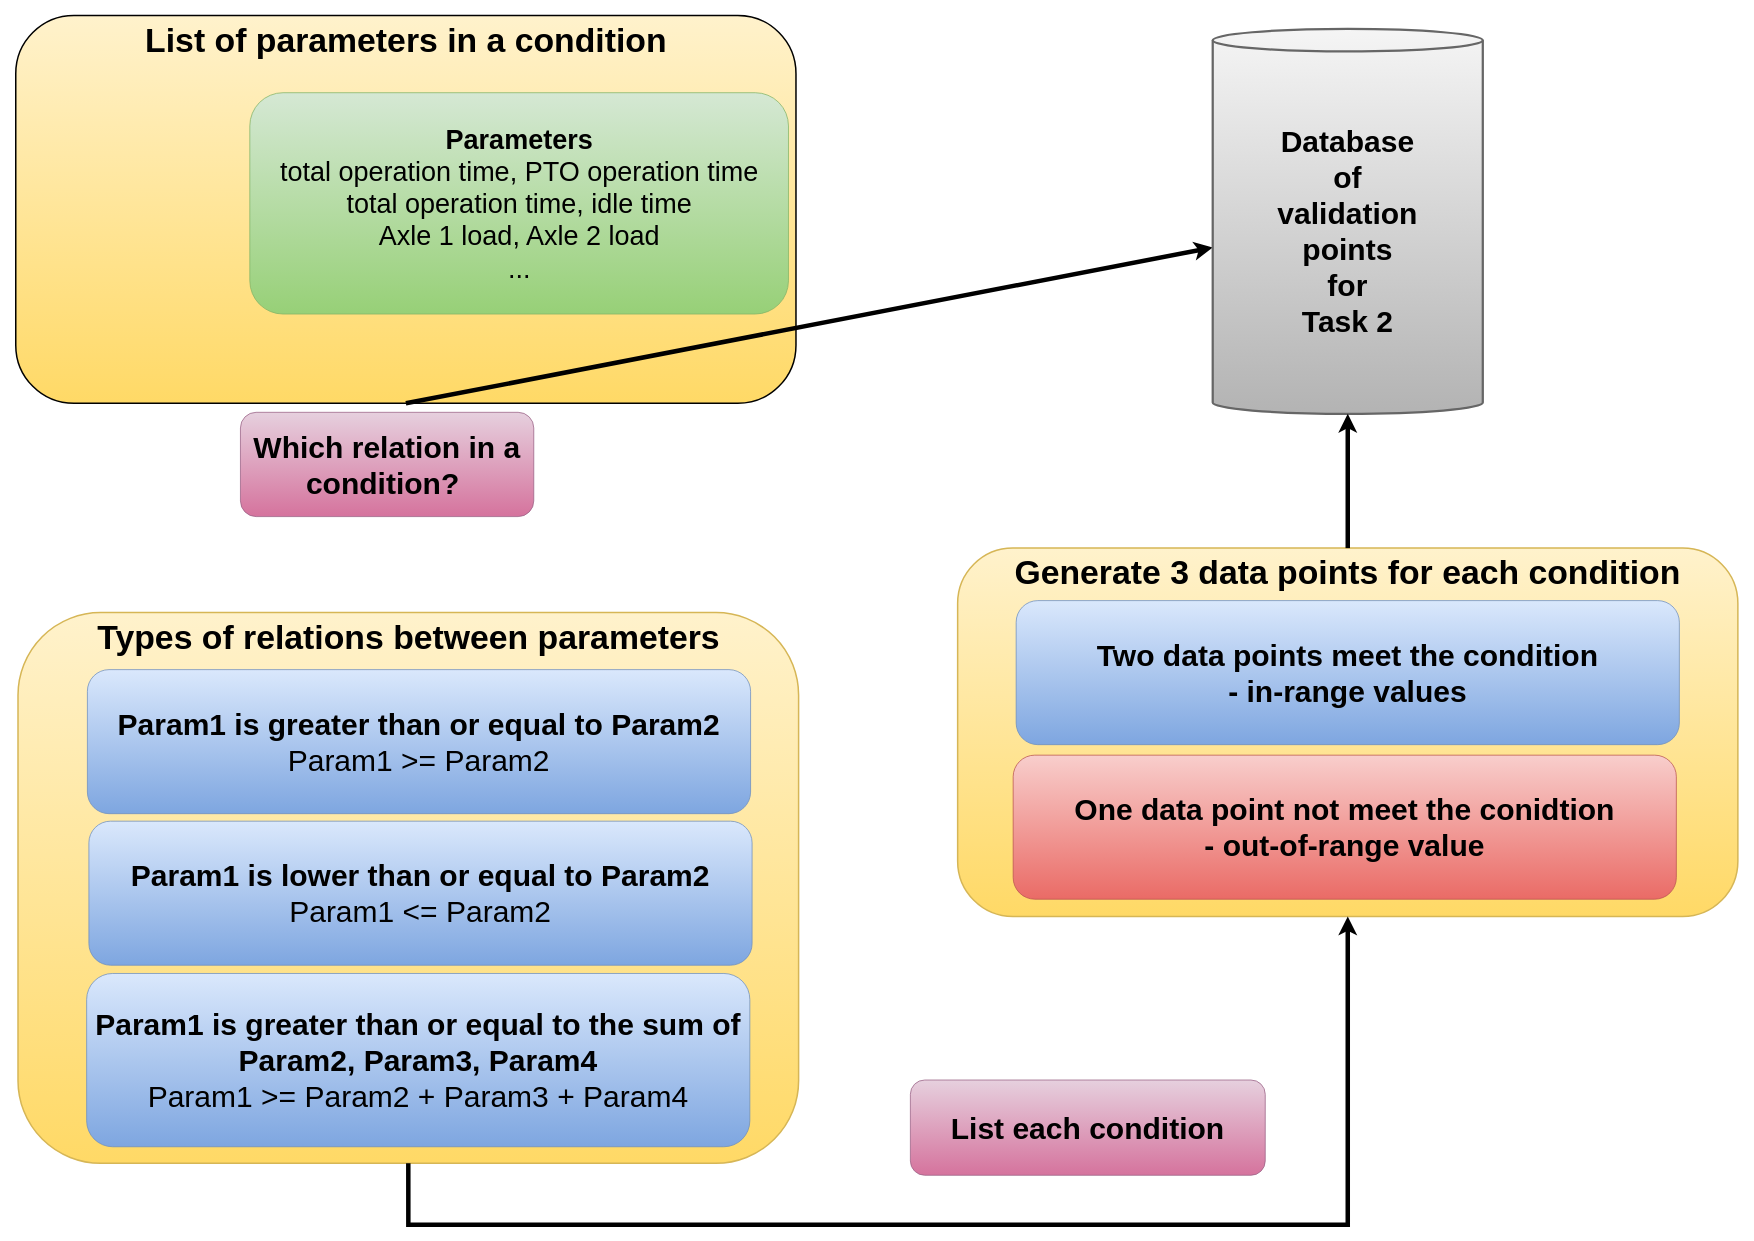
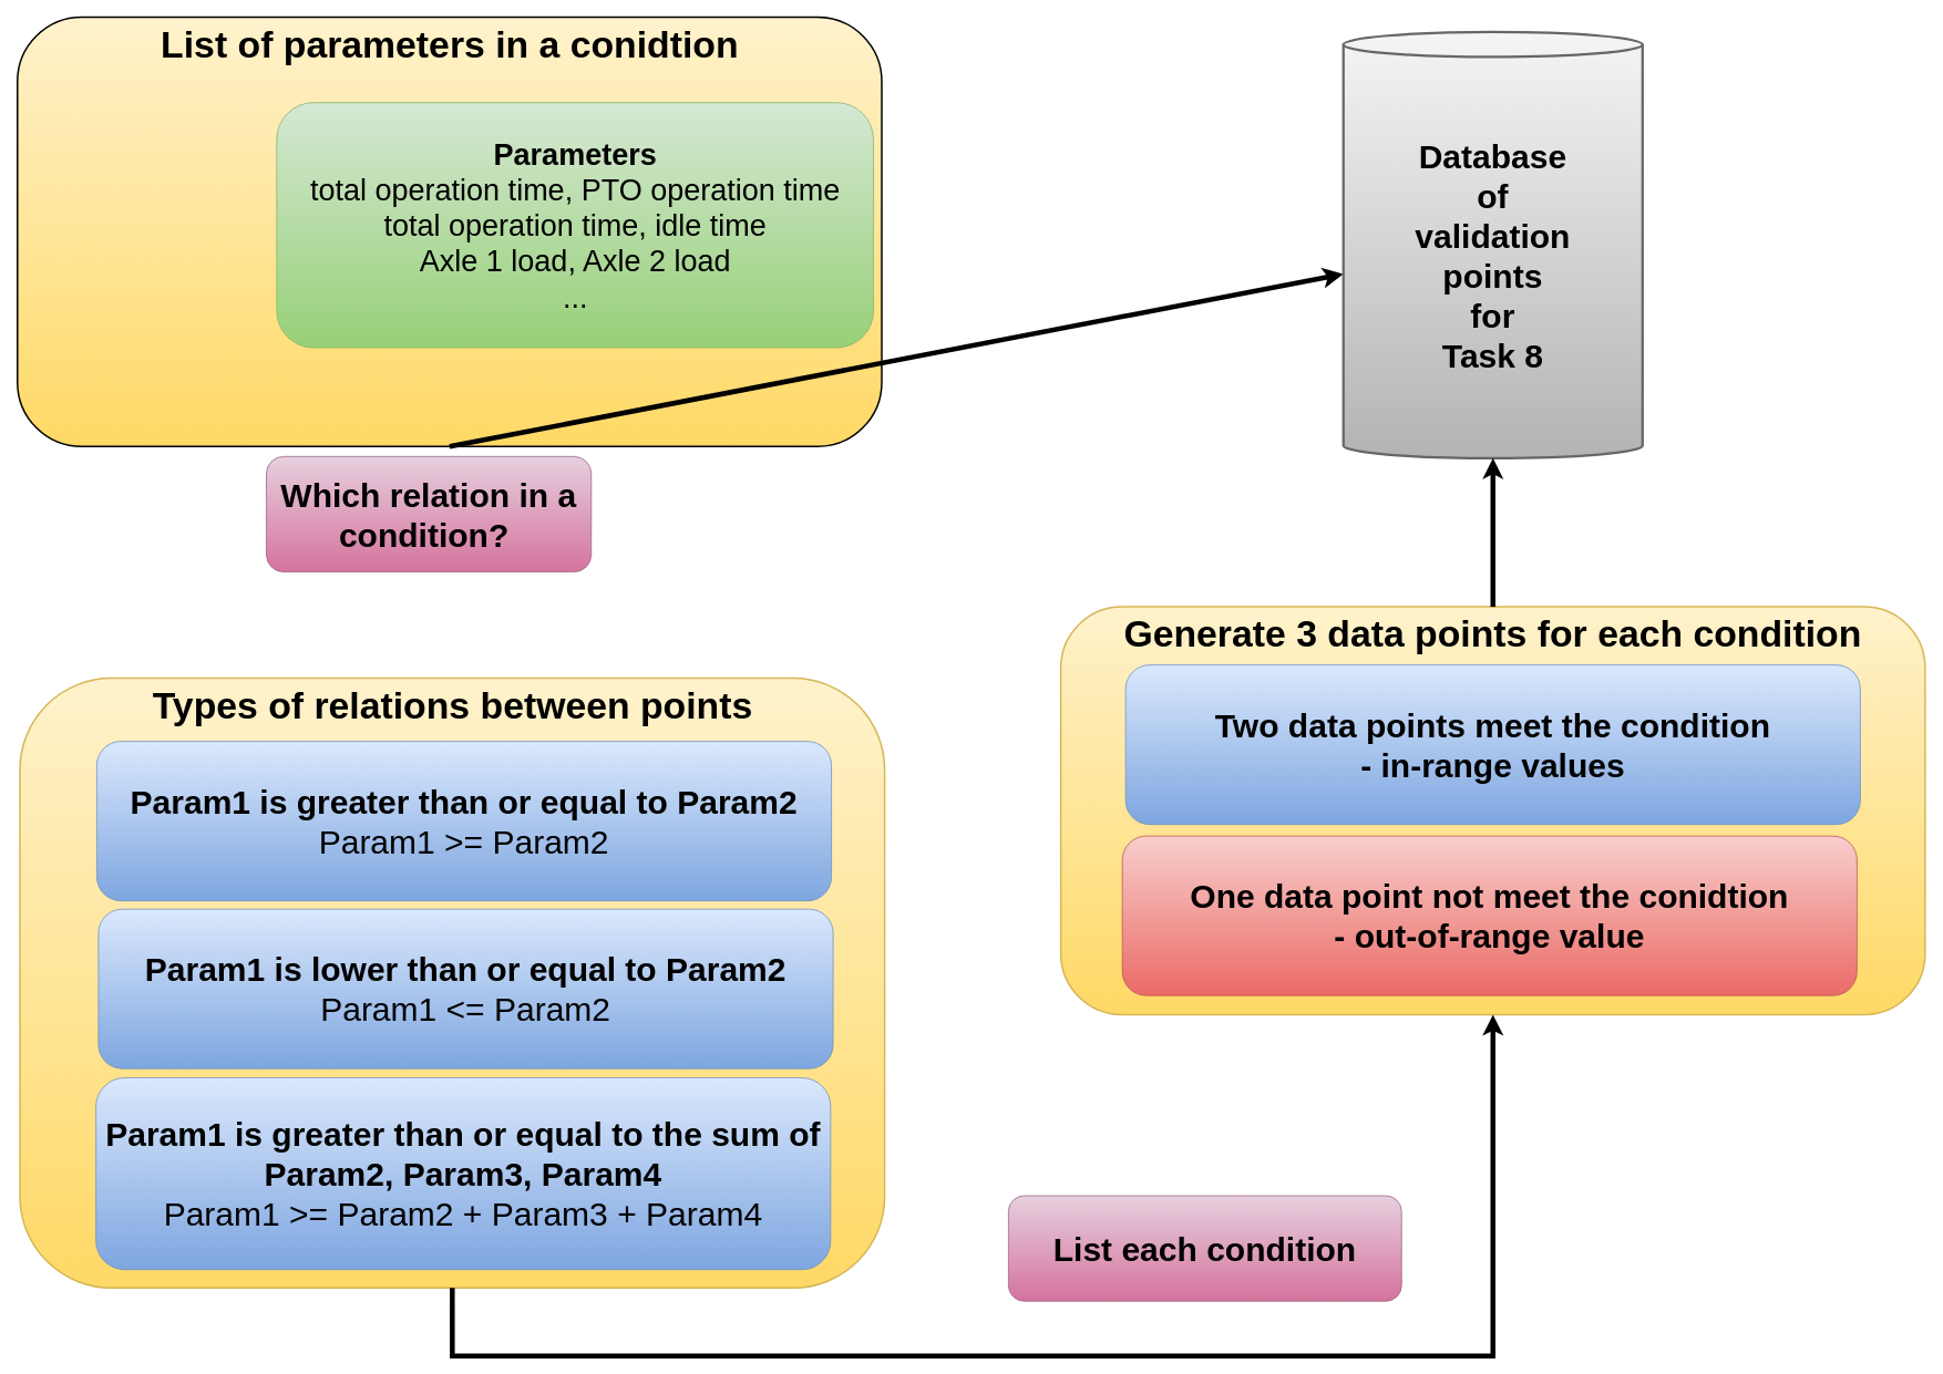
- <mxCell id="2" value="&lt;div&gt;&lt;b style=&quot;background-color: transparent; color: light-dark(rgb(0, 0, 0), rgb(255, 255, 255));&quot;&gt;&lt;font style=&quot;font-size: 45px;&quot;&gt;List of parameters in a condition&lt;/font&gt;&lt;/b&gt;&lt;/div&gt;" style="text;html=1;align=center;verticalAlign=top;whiteSpace=wrap;rounded=1;strokeColor=#000000;fillColor=#fff2cc;strokeWidth=2;gradientColor=#ffd966;" parent="1" vertex="1"><mxGeometry x="20.5" y="20" width="1040" height="517" as="geometry" /></mxCell>
+ <mxCell id="2" value="&lt;div&gt;&lt;b style=&quot;background-color: transparent; color: light-dark(rgb(0, 0, 0), rgb(255, 255, 255));&quot;&gt;&lt;font style=&quot;font-size: 45px;&quot;&gt;List of parameters in a conidtion&lt;/font&gt;&lt;/b&gt;&lt;/div&gt;" style="text;html=1;align=center;verticalAlign=top;whiteSpace=wrap;rounded=1;strokeColor=#000000;fillColor=#fff2cc;strokeWidth=2;gradientColor=#ffd966;" parent="1" vertex="1"><mxGeometry x="20.5" y="20" width="1040" height="517" as="geometry" /></mxCell>
- <mxCell id="13" value="&lt;font style=&quot;font-size: 40px;&quot;&gt;&lt;b&gt;Database&lt;/b&gt;&lt;/font&gt;&lt;div&gt;&lt;b style=&quot;font-size: 40px; background-color: transparent; color: light-dark(rgb(0, 0, 0), rgb(255, 255, 255));&quot;&gt;of&lt;/b&gt;&lt;/div&gt;&lt;div&gt;&lt;b style=&quot;font-size: 40px; background-color: transparent; color: light-dark(rgb(0, 0, 0), rgb(255, 255, 255));&quot;&gt;validation&lt;/b&gt;&lt;div&gt;&lt;font style=&quot;font-size: 40px;&quot;&gt;&lt;b&gt;points&lt;/b&gt;&lt;/font&gt;&lt;/div&gt;&lt;div&gt;&lt;font style=&quot;font-size: 40px;&quot;&gt;&lt;b&gt;for&lt;/b&gt;&lt;/font&gt;&lt;/div&gt;&lt;div&gt;&lt;font style=&quot;font-size: 40px;&quot;&gt;&lt;b&gt;Task 2&lt;/b&gt;&lt;/font&gt;&lt;/div&gt;&lt;/div&gt;" style="shape=cylinder3;whiteSpace=wrap;html=1;boundedLbl=1;backgroundOutline=1;size=15;fillColor=#f5f5f5;gradientColor=#b3b3b3;strokeColor=#666666;strokeWidth=3;" parent="1" vertex="1"><mxGeometry x="1616" y="38" width="360" height="513" as="geometry" /></mxCell>
+ <mxCell id="13" value="&lt;font style=&quot;font-size: 40px;&quot;&gt;&lt;b&gt;Database&lt;/b&gt;&lt;/font&gt;&lt;div&gt;&lt;b style=&quot;font-size: 40px; background-color: transparent; color: light-dark(rgb(0, 0, 0), rgb(255, 255, 255));&quot;&gt;of&lt;/b&gt;&lt;/div&gt;&lt;div&gt;&lt;b style=&quot;font-size: 40px; background-color: transparent; color: light-dark(rgb(0, 0, 0), rgb(255, 255, 255));&quot;&gt;validation&lt;/b&gt;&lt;div&gt;&lt;font style=&quot;font-size: 40px;&quot;&gt;&lt;b&gt;points&lt;/b&gt;&lt;/font&gt;&lt;/div&gt;&lt;div&gt;&lt;font style=&quot;font-size: 40px;&quot;&gt;&lt;b&gt;for&lt;/b&gt;&lt;/font&gt;&lt;/div&gt;&lt;div&gt;&lt;font style=&quot;font-size: 40px;&quot;&gt;&lt;b&gt;Task 8&lt;/b&gt;&lt;/font&gt;&lt;/div&gt;&lt;/div&gt;" style="shape=cylinder3;whiteSpace=wrap;html=1;boundedLbl=1;backgroundOutline=1;size=15;fillColor=#f5f5f5;gradientColor=#b3b3b3;strokeColor=#666666;strokeWidth=3;" parent="1" vertex="1"><mxGeometry x="1616" y="38" width="360" height="513" as="geometry" /></mxCell>
- <mxCell id="4" value="&lt;span style=&quot;font-size: 45px;&quot;&gt;&lt;b&gt;Types of relations between parameters&lt;/b&gt;&lt;/span&gt;" style="text;html=1;align=center;verticalAlign=top;whiteSpace=wrap;rounded=1;strokeColor=#d6b656;fillColor=#fff2cc;strokeWidth=2;gradientColor=#ffd966;" parent="1" vertex="1"><mxGeometry x="23.5" y="816" width="1040.5" height="734" as="geometry" /></mxCell>
+ <mxCell id="4" value="&lt;span style=&quot;font-size: 45px;&quot;&gt;&lt;b&gt;Types of relations between points&lt;/b&gt;&lt;/span&gt;" style="text;html=1;align=center;verticalAlign=top;whiteSpace=wrap;rounded=1;strokeColor=#d6b656;fillColor=#fff2cc;strokeWidth=2;gradientColor=#ffd966;" parent="1" vertex="1"><mxGeometry x="23.5" y="816" width="1040.5" height="734" as="geometry" /></mxCell>
